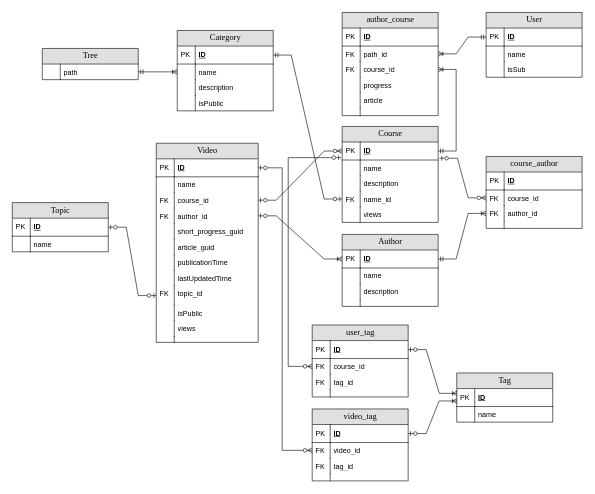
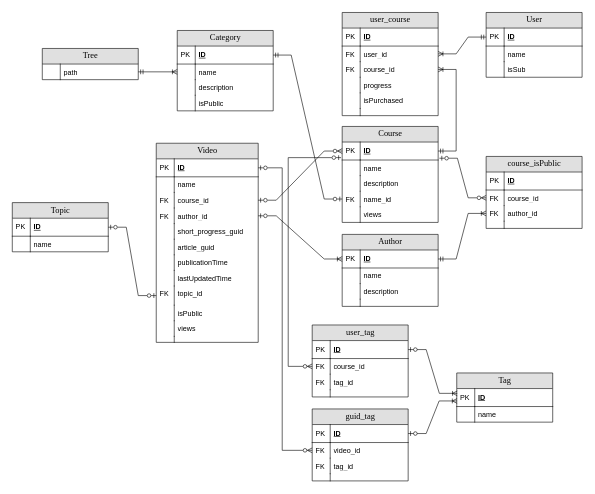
- <mxCell id="87" value="author_course" style="swimlane;html=1;fontStyle=0;childLayout=stackLayout;horizontal=1;startSize=26;fillColor=#e0e0e0;horizontalStack=0;resizeParent=1;resizeLast=0;collapsible=1;marginBottom=0;swimlaneFillColor=#ffffff;align=center;rounded=0;shadow=0;comic=0;labelBackgroundColor=none;strokeWidth=1;fontFamily=Verdana;fontSize=14" vertex="1" parent="1"><mxGeometry x="570" y="20" width="160" height="172" as="geometry" /></mxCell>
+ <mxCell id="87" value="user_course" style="swimlane;html=1;fontStyle=0;childLayout=stackLayout;horizontal=1;startSize=26;fillColor=#e0e0e0;horizontalStack=0;resizeParent=1;resizeLast=0;collapsible=1;marginBottom=0;swimlaneFillColor=#ffffff;align=center;rounded=0;shadow=0;comic=0;labelBackgroundColor=none;strokeWidth=1;fontFamily=Verdana;fontSize=14" vertex="1" parent="1"><mxGeometry x="570" y="20" width="160" height="172" as="geometry" /></mxCell>
- <mxCell id="90" value="path_id" style="shape=partialRectangle;top=0;left=0;right=0;bottom=0;html=1;align=left;verticalAlign=top;fillColor=none;spacingLeft=34;spacingRight=4;whiteSpace=wrap;overflow=hidden;rotatable=0;points=[[0,0.5],[1,0.5]];portConstraint=eastwest;dropTarget=0;" vertex="1" parent="87"><mxGeometry y="56" width="160" height="26" as="geometry" /></mxCell>
+ <mxCell id="90" value="user_id" style="shape=partialRectangle;top=0;left=0;right=0;bottom=0;html=1;align=left;verticalAlign=top;fillColor=none;spacingLeft=34;spacingRight=4;whiteSpace=wrap;overflow=hidden;rotatable=0;points=[[0,0.5],[1,0.5]];portConstraint=eastwest;dropTarget=0;" vertex="1" parent="87"><mxGeometry y="56" width="160" height="26" as="geometry" /></mxCell>
- <mxCell id="96" value="article" style="shape=partialRectangle;top=0;left=0;right=0;bottom=0;html=1;align=left;verticalAlign=top;fillColor=none;spacingLeft=34;spacingRight=4;whiteSpace=wrap;overflow=hidden;rotatable=0;points=[[0,0.5],[1,0.5]];portConstraint=eastwest;dropTarget=0;" vertex="1" parent="87"><mxGeometry y="134" width="160" height="26" as="geometry" /></mxCell>
+ <mxCell id="96" value="isPurchased" style="shape=partialRectangle;top=0;left=0;right=0;bottom=0;html=1;align=left;verticalAlign=top;fillColor=none;spacingLeft=34;spacingRight=4;whiteSpace=wrap;overflow=hidden;rotatable=0;points=[[0,0.5],[1,0.5]];portConstraint=eastwest;dropTarget=0;" vertex="1" parent="87"><mxGeometry y="134" width="160" height="26" as="geometry" /></mxCell>
- <mxCell id="48" value="course_author" style="swimlane;html=1;fontStyle=0;childLayout=stackLayout;horizontal=1;startSize=26;fillColor=#e0e0e0;horizontalStack=0;resizeParent=1;resizeLast=0;collapsible=1;marginBottom=0;swimlaneFillColor=#ffffff;align=center;rounded=0;shadow=0;comic=0;labelBackgroundColor=none;strokeWidth=1;fontFamily=Verdana;fontSize=14" parent="1" vertex="1"><mxGeometry x="810" y="260" width="160" height="120" as="geometry" /></mxCell>
+ <mxCell id="48" value="course_isPublic" style="swimlane;html=1;fontStyle=0;childLayout=stackLayout;horizontal=1;startSize=26;fillColor=#e0e0e0;horizontalStack=0;resizeParent=1;resizeLast=0;collapsible=1;marginBottom=0;swimlaneFillColor=#ffffff;align=center;rounded=0;shadow=0;comic=0;labelBackgroundColor=none;strokeWidth=1;fontFamily=Verdana;fontSize=14" parent="1" vertex="1"><mxGeometry x="810" y="260" width="160" height="120" as="geometry" /></mxCell>
- <mxCell id="116" value="video_tag" style="swimlane;html=1;fontStyle=0;childLayout=stackLayout;horizontal=1;startSize=26;fillColor=#e0e0e0;horizontalStack=0;resizeParent=1;resizeLast=0;collapsible=1;marginBottom=0;swimlaneFillColor=#ffffff;align=center;rounded=0;shadow=0;comic=0;labelBackgroundColor=none;strokeWidth=1;fontFamily=Verdana;fontSize=14" vertex="1" parent="1"><mxGeometry x="520" y="681" width="160" height="120" as="geometry" /></mxCell>
+ <mxCell id="116" value="guid_tag" style="swimlane;html=1;fontStyle=0;childLayout=stackLayout;horizontal=1;startSize=26;fillColor=#e0e0e0;horizontalStack=0;resizeParent=1;resizeLast=0;collapsible=1;marginBottom=0;swimlaneFillColor=#ffffff;align=center;rounded=0;shadow=0;comic=0;labelBackgroundColor=none;strokeWidth=1;fontFamily=Verdana;fontSize=14" vertex="1" parent="1"><mxGeometry x="520" y="681" width="160" height="120" as="geometry" /></mxCell>
